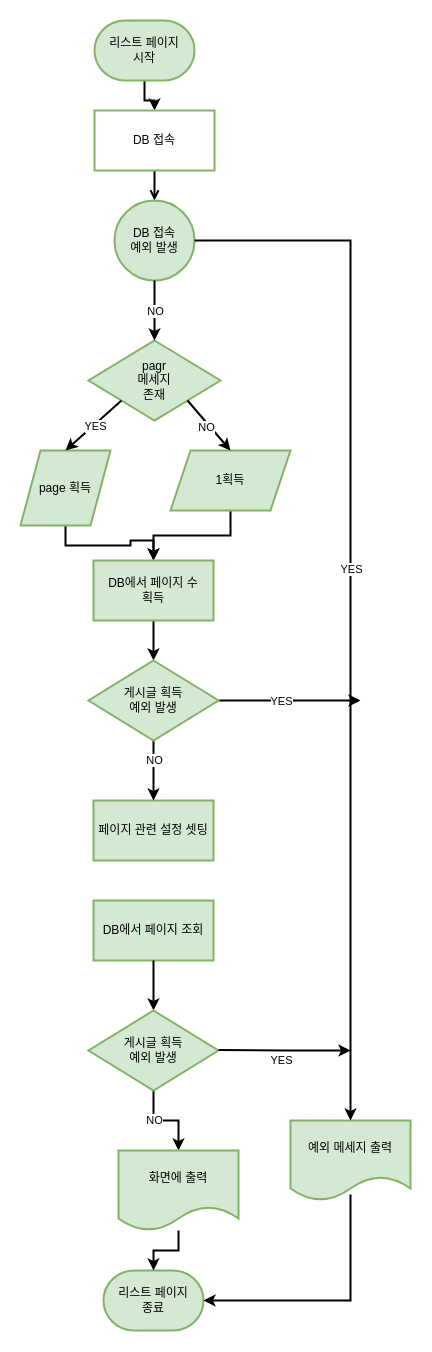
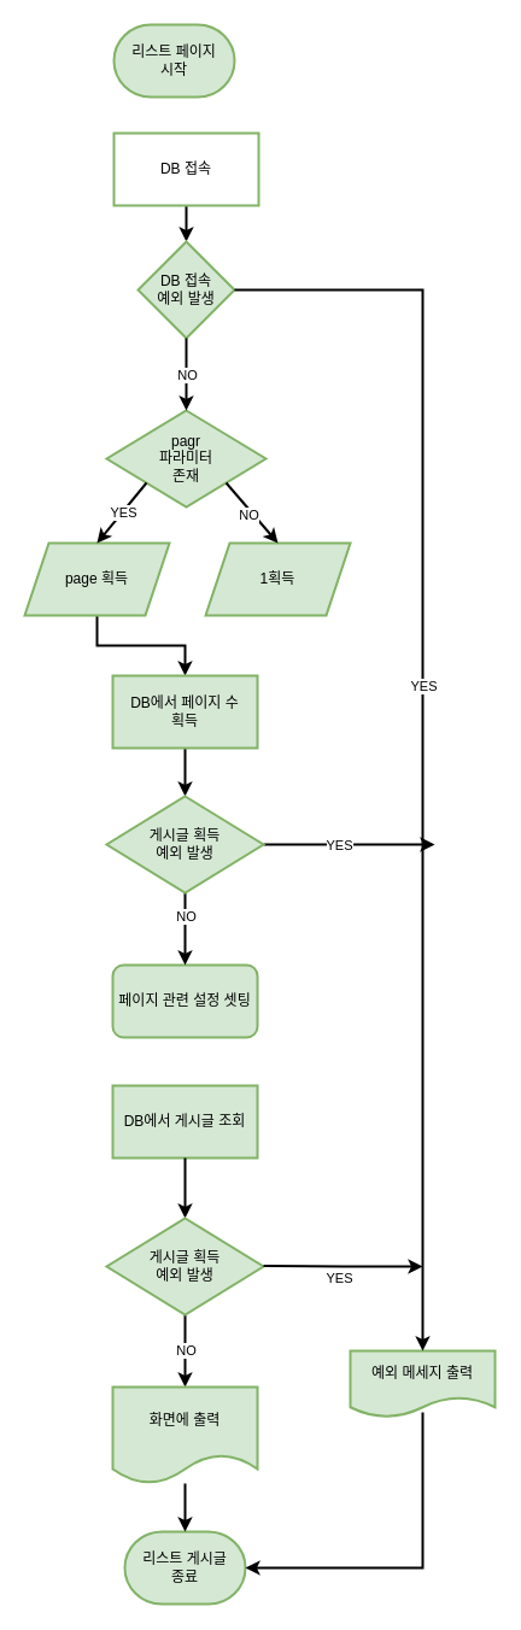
- <mxCell id="2" value="" style="edgeStyle=orthogonalEdgeStyle;rounded=0;orthogonalLoop=1;jettySize=auto;html=1;strokeWidth=2;" edge="1" parent="1" source="3" target="5"><mxGeometry relative="1" as="geometry" /></mxCell>
- <mxCell id="4" value="" style="edgeStyle=orthogonalEdgeStyle;rounded=0;orthogonalLoop=1;jettySize=auto;html=1;strokeWidth=2;endArrow=open;" edge="1" parent="1" source="5" target="6"><mxGeometry relative="1" as="geometry" /></mxCell>
+ <mxCell id="4" value="" style="edgeStyle=orthogonalEdgeStyle;rounded=0;orthogonalLoop=1;jettySize=auto;html=1;strokeWidth=2;" edge="1" parent="1" source="5" target="6"><mxGeometry relative="1" as="geometry" /></mxCell>
- <mxCell id="6" value="DB 접속&lt;br&gt;예외 발생" style="ellipse;whiteSpace=wrap;html=1;fillColor=#d5e8d4;strokeColor=#82b366;strokeWidth=2;" vertex="1" parent="1"><mxGeometry x="114" y="200" width="80" height="80" as="geometry" /></mxCell>
+ <mxCell id="6" value="DB 접속&lt;br&gt;예외 발생" style="rhombus;whiteSpace=wrap;html=1;fillColor=#d5e8d4;strokeColor=#82b366;strokeWidth=2;" vertex="1" parent="1"><mxGeometry x="114" y="200" width="80" height="80" as="geometry" /></mxCell>
- <mxCell id="10" value="pagr&lt;br&gt;메세지&lt;br&gt;존재" style="rhombus;whiteSpace=wrap;html=1;fillColor=#d5e8d4;strokeColor=#82b366;strokeWidth=2;" vertex="1" parent="1"><mxGeometry x="88" y="340" width="132" height="80" as="geometry" /></mxCell>
+ <mxCell id="10" value="pagr&lt;br&gt;파라미터&lt;br&gt;존재" style="rhombus;whiteSpace=wrap;html=1;fillColor=#d5e8d4;strokeColor=#82b366;strokeWidth=2;" vertex="1" parent="1"><mxGeometry x="88" y="340" width="132" height="80" as="geometry" /></mxCell>
- <mxCell id="14" value="page 획득" style="shape=parallelogram;perimeter=parallelogramPerimeter;whiteSpace=wrap;html=1;fixedSize=1;fillColor=#d5e8d4;strokeColor=#82b366;strokeWidth=2;" vertex="1" parent="1"><mxGeometry x="20" y="450" width="90" height="75" as="geometry" /></mxCell>
+ <mxCell id="14" value="page 획득" style="shape=parallelogram;perimeter=parallelogramPerimeter;whiteSpace=wrap;html=1;fixedSize=1;fillColor=#d5e8d4;strokeColor=#82b366;strokeWidth=2;" vertex="1" parent="1"><mxGeometry x="20" y="450" width="120" height="60" as="geometry" /></mxCell>
- <mxCell id="11" value="" style="edgeStyle=orthogonalEdgeStyle;rounded=0;orthogonalLoop=1;jettySize=auto;html=1;strokeWidth=2;" edge="1" parent="1" source="12" target="24"><mxGeometry relative="1" as="geometry" /></mxCell>
- <mxCell id="25" value="페이지 관련 설정 셋팅" style="whiteSpace=wrap;html=1;fillColor=#d5e8d4;strokeColor=#82b366;rounded=0;strokeWidth=2;" vertex="1" parent="1"><mxGeometry x="93" y="800" width="120" height="60" as="geometry" /></mxCell>
+ <mxCell id="25" value="페이지 관련 설정 셋팅" style="whiteSpace=wrap;html=1;fillColor=#d5e8d4;strokeColor=#82b366;strokeWidth=2;rounded=1;" vertex="1" parent="1"><mxGeometry x="93" y="800" width="120" height="60" as="geometry" /></mxCell>
- <mxCell id="27" value="DB에서 페이지 조회" style="whiteSpace=wrap;html=1;fillColor=#d5e8d4;strokeColor=#82b366;rounded=0;strokeWidth=2;" vertex="1" parent="1"><mxGeometry x="93" y="900" width="120" height="60" as="geometry" /></mxCell>
+ <mxCell id="27" value="DB에서 게시글 조회" style="whiteSpace=wrap;html=1;fillColor=#d5e8d4;strokeColor=#82b366;rounded=0;strokeWidth=2;" vertex="1" parent="1"><mxGeometry x="93" y="900" width="120" height="60" as="geometry" /></mxCell>
- <mxCell id="7" value="예외 메세지 출력" style="shape=document;whiteSpace=wrap;html=1;boundedLbl=1;fillColor=#d5e8d4;strokeColor=#82b366;strokeWidth=2;" vertex="1" parent="1"><mxGeometry x="290" y="1120" width="120" height="80" as="geometry" /></mxCell>
+ <mxCell id="7" value="예외 메세지 출력" style="shape=document;whiteSpace=wrap;html=1;boundedLbl=1;fillColor=#d5e8d4;strokeColor=#82b366;strokeWidth=2;" vertex="1" parent="1"><mxGeometry x="290" y="1120" width="120" height="55" as="geometry" /></mxCell>
- <mxCell id="29" value="화면에 출력" style="shape=document;whiteSpace=wrap;html=1;boundedLbl=1;fillColor=#d5e8d4;strokeColor=#82b366;rounded=0;strokeWidth=2;" vertex="1" parent="1"><mxGeometry x="118" y="1150" width="120" height="80" as="geometry" /></mxCell>
+ <mxCell id="29" value="화면에 출력" style="shape=document;whiteSpace=wrap;html=1;boundedLbl=1;fillColor=#d5e8d4;strokeColor=#82b366;rounded=0;strokeWidth=2;" vertex="1" parent="1"><mxGeometry x="93" y="1150" width="120" height="80" as="geometry" /></mxCell>
- <mxCell id="8" value="리스트 페이지&lt;br&gt;종료" style="strokeWidth=2;html=1;shape=mxgraph.flowchart.terminator;whiteSpace=wrap;fillColor=#d5e8d4;strokeColor=#82b366;" vertex="1" parent="1"><mxGeometry x="103" y="1270" width="100" height="60" as="geometry" /></mxCell>
+ <mxCell id="8" value="리스트 게시글&lt;br&gt;종료" style="strokeWidth=2;html=1;shape=mxgraph.flowchart.terminator;whiteSpace=wrap;fillColor=#d5e8d4;strokeColor=#82b366;" vertex="1" parent="1"><mxGeometry x="103" y="1270" width="100" height="60" as="geometry" /></mxCell>
